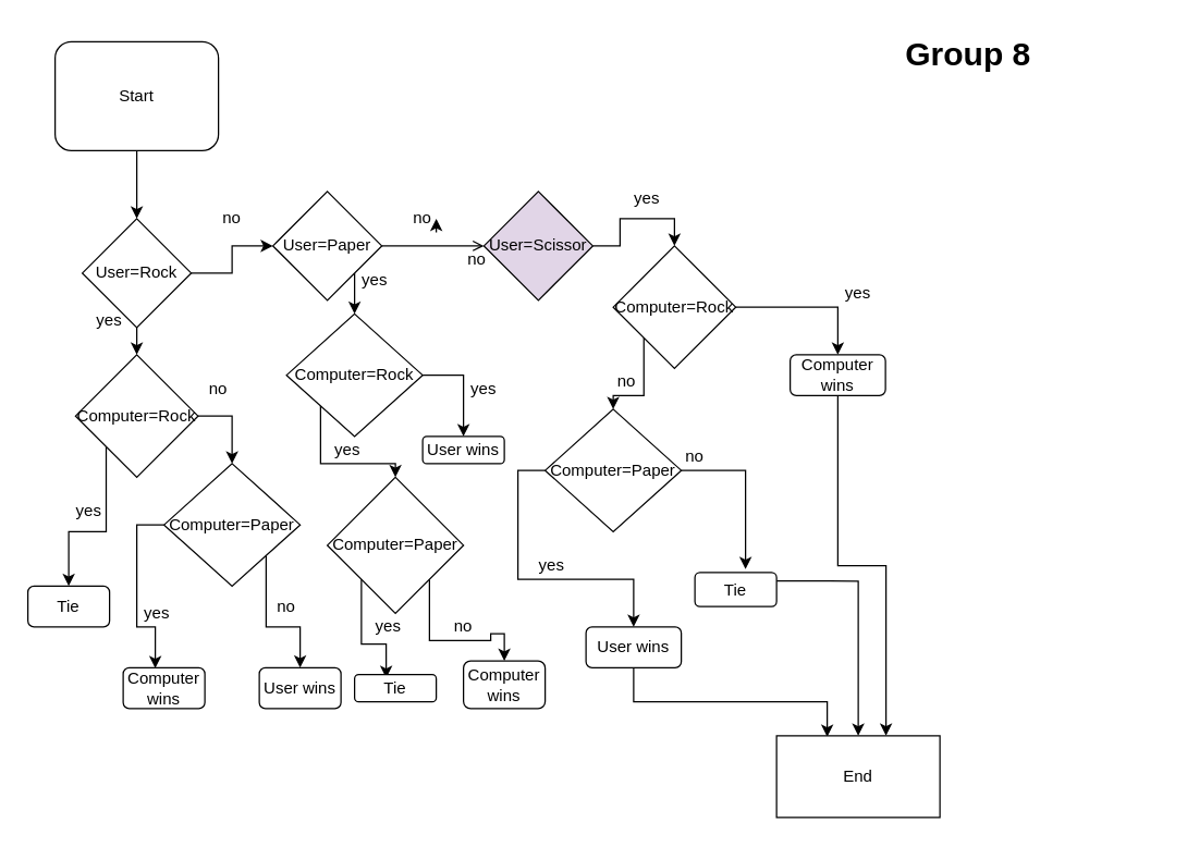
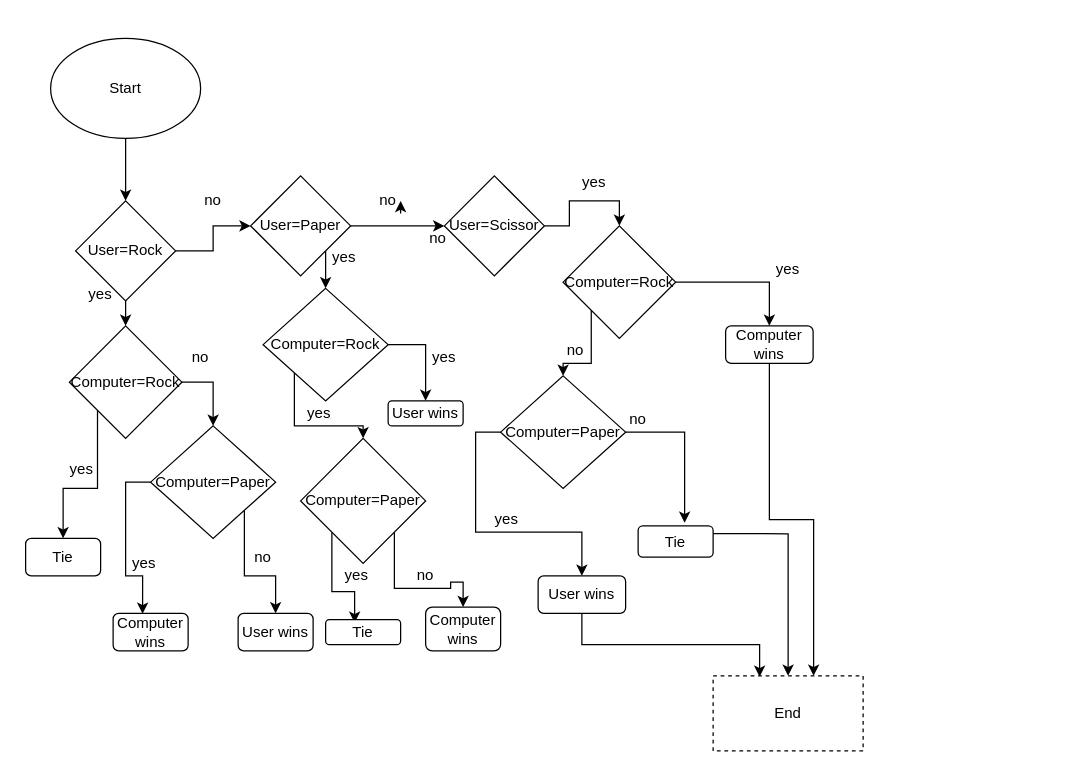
- <mxCell id="2" value="Start" style="whiteSpace=wrap;html=1;rounded=1;" vertex="1" parent="1"><mxGeometry x="40" y="30" width="120" height="80" as="geometry" /></mxCell>
+ <mxCell id="2" value="Start" style="ellipse;whiteSpace=wrap;html=1;" vertex="1" parent="1"><mxGeometry x="40" y="30" width="120" height="80" as="geometry" /></mxCell>
- <mxCell id="62" value="&lt;h1&gt;Group 8&lt;/h1&gt;" style="text;html=1;strokeColor=none;fillColor=none;spacing=5;spacingTop=-20;whiteSpace=wrap;overflow=hidden;rounded=0;" vertex="1" parent="1"><mxGeometry x="660" y="20" width="190" height="120" as="geometry" /></mxCell>
- <mxCell id="7" style="edgeStyle=orthogonalEdgeStyle;rounded=0;orthogonalLoop=1;jettySize=auto;html=1;exitX=1;exitY=0.5;exitDx=0;exitDy=0;entryX=0;entryY=0.5;entryDx=0;entryDy=0;endArrow=open;" edge="1" parent="1" source="9" target="11"><mxGeometry relative="1" as="geometry" /></mxCell>
+ <mxCell id="7" style="edgeStyle=orthogonalEdgeStyle;rounded=0;orthogonalLoop=1;jettySize=auto;html=1;exitX=1;exitY=0.5;exitDx=0;exitDy=0;entryX=0;entryY=0.5;entryDx=0;entryDy=0;" edge="1" parent="1" source="9" target="11"><mxGeometry relative="1" as="geometry" /></mxCell>
- <mxCell id="11" value="User=Scissor" style="rhombus;whiteSpace=wrap;html=1;fillColor=#e1d5e7;" vertex="1" parent="1"><mxGeometry x="355" y="140" width="80" height="80" as="geometry" /></mxCell>
+ <mxCell id="11" value="User=Scissor" style="rhombus;whiteSpace=wrap;html=1;" vertex="1" parent="1"><mxGeometry x="355" y="140" width="80" height="80" as="geometry" /></mxCell>
- <mxCell id="41" value="End" style="rounded=0;whiteSpace=wrap;html=1;" vertex="1" parent="1"><mxGeometry x="570" y="540" width="120" height="60" as="geometry" /></mxCell>
+ <mxCell id="41" value="End" style="rounded=0;whiteSpace=wrap;html=1;dashed=1;" vertex="1" parent="1"><mxGeometry x="570" y="540" width="120" height="60" as="geometry" /></mxCell>
